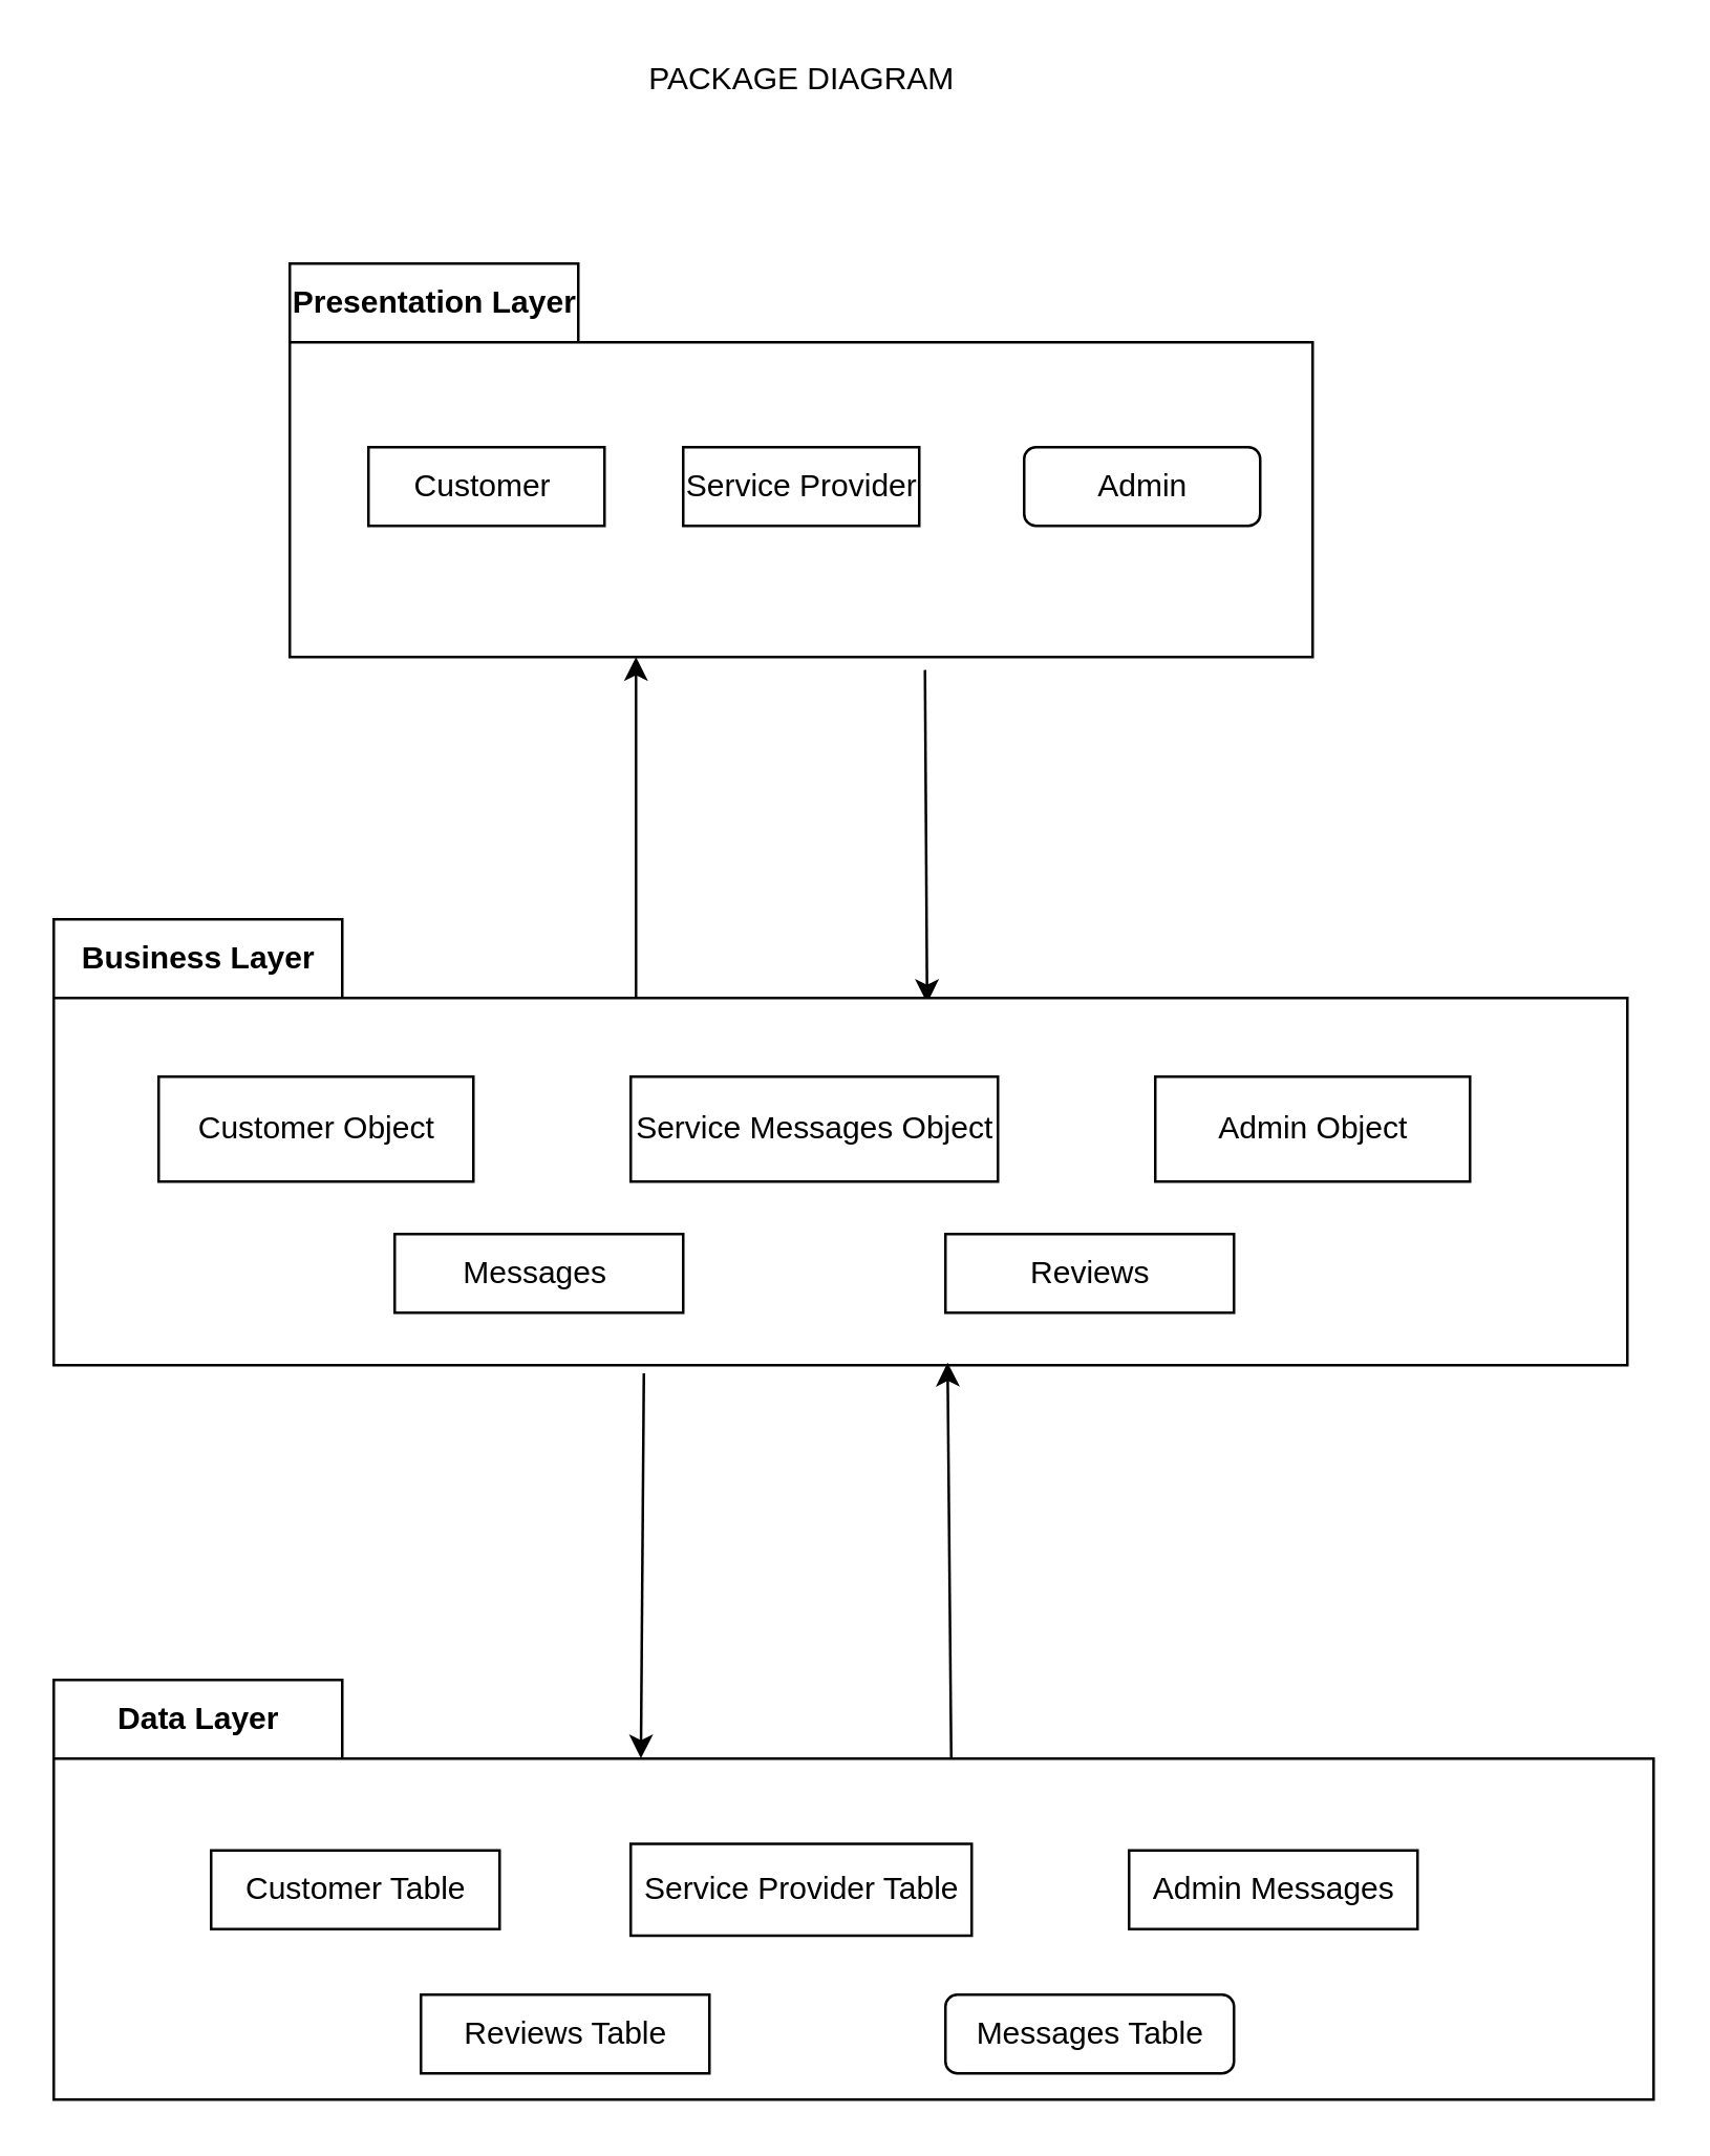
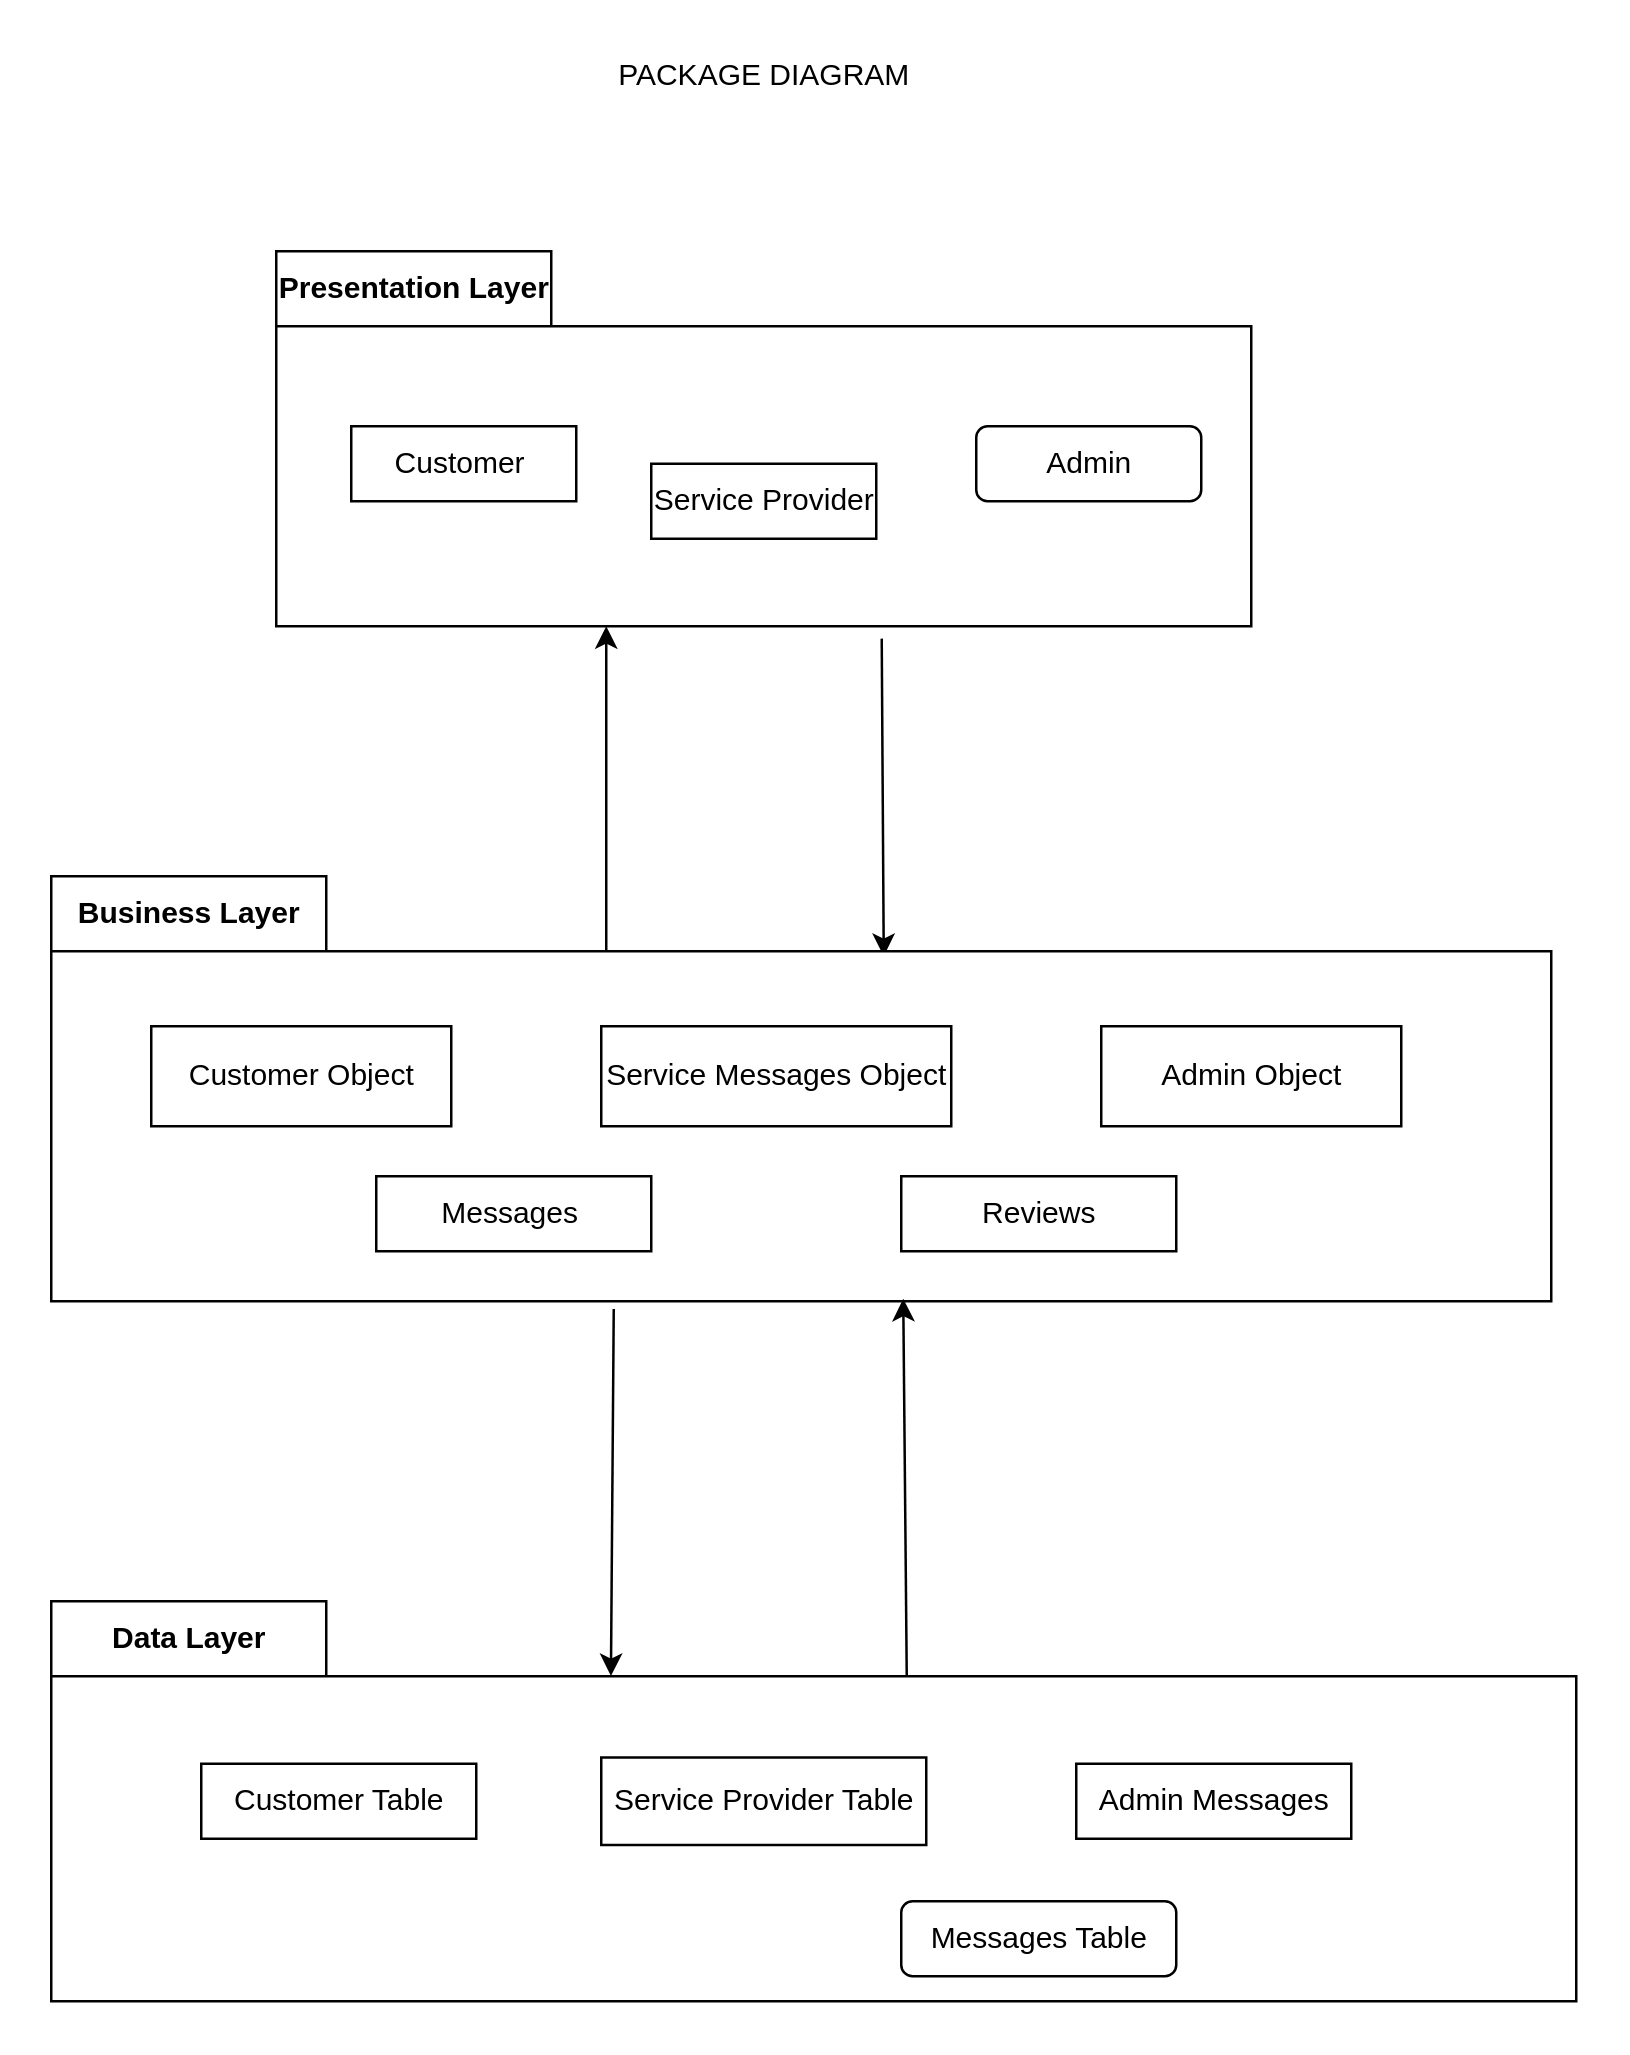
- <mxCell id="7" value="Service Provider" style="html=1;" vertex="1" parent="4"><mxGeometry x="150" y="70" width="90" height="30" as="geometry" /></mxCell>
+ <mxCell id="7" value="Service Provider" style="html=1;" vertex="1" parent="4"><mxGeometry x="150" y="85" width="90" height="30" as="geometry" /></mxCell>
- <mxCell id="22" value="Reviews Table" style="html=1;" vertex="1" parent="17"><mxGeometry x="140" y="120" width="110" height="30" as="geometry" /></mxCell>
